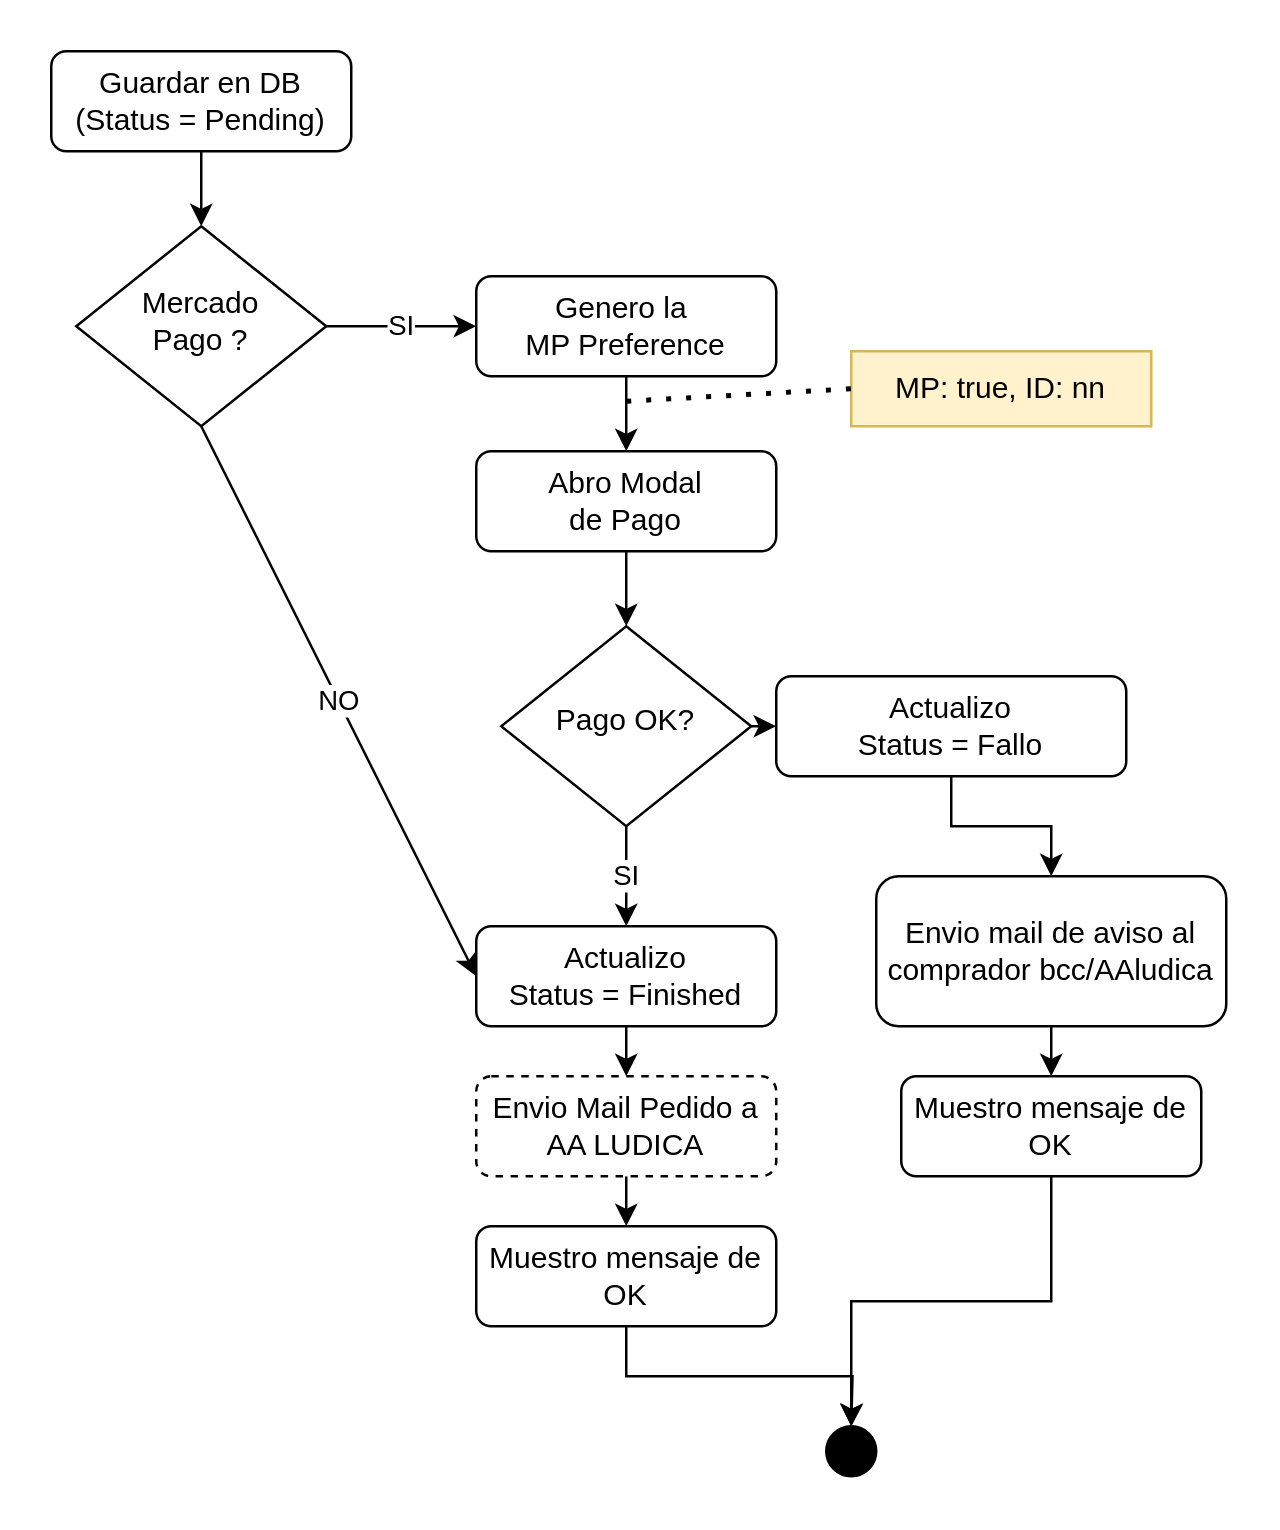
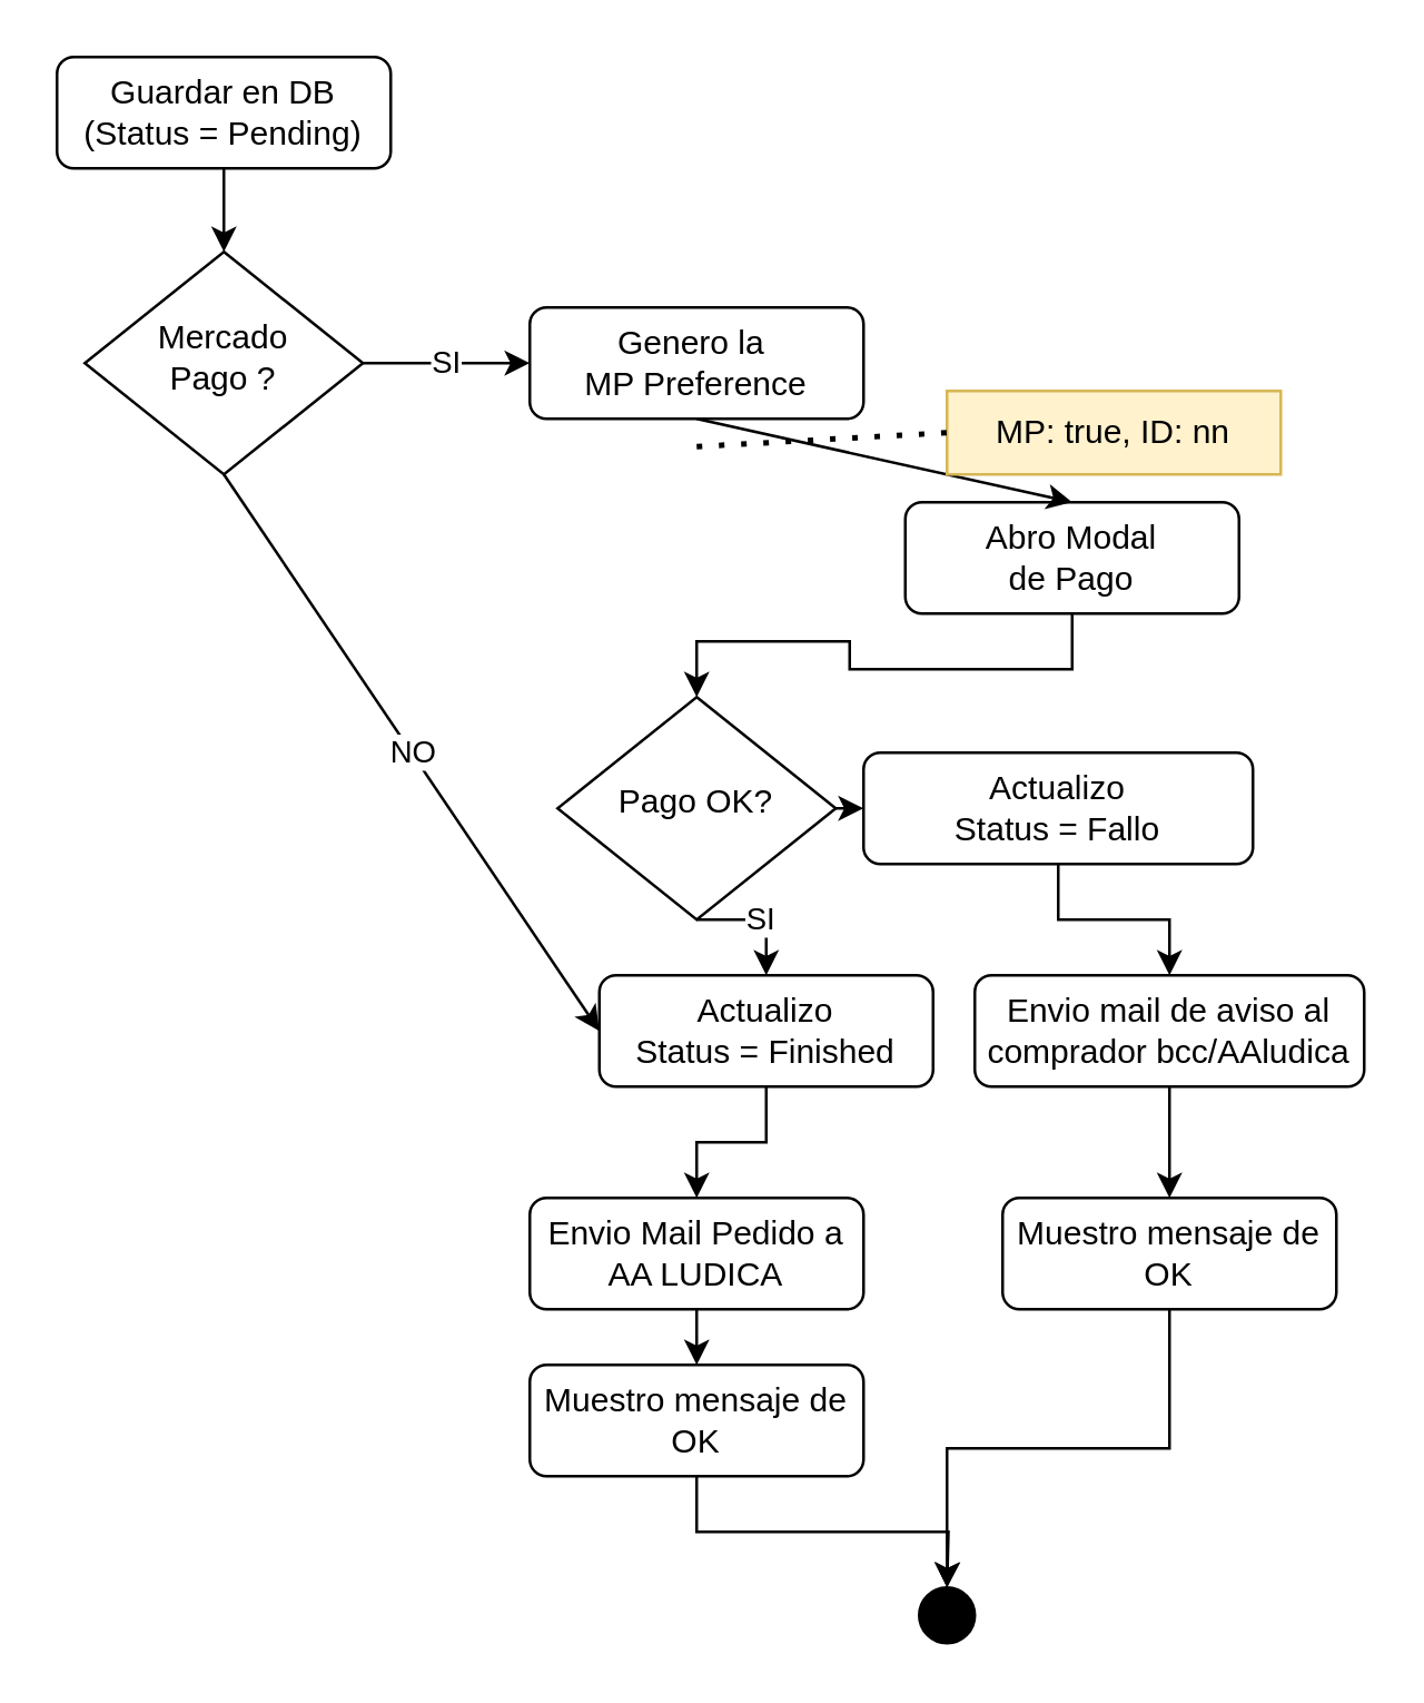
- <mxCell id="9" value="Abro Modal &lt;br&gt;de Pago" style="rounded=1;whiteSpace=wrap;html=1;fontSize=12;glass=0;strokeWidth=1;shadow=0;" vertex="1" parent="1"><mxGeometry x="190" y="180" width="120" height="40" as="geometry" /></mxCell>
+ <mxCell id="9" value="Abro Modal &lt;br&gt;de Pago" style="rounded=1;whiteSpace=wrap;html=1;fontSize=12;glass=0;strokeWidth=1;shadow=0;" vertex="1" parent="1"><mxGeometry x="325" y="180" width="120" height="40" as="geometry" /></mxCell>
- <mxCell id="25" value="Envio mail de aviso al comprador bcc/AAludica" style="rounded=1;whiteSpace=wrap;html=1;fontSize=12;glass=0;strokeWidth=1;shadow=0;" vertex="1" parent="1"><mxGeometry x="350" y="350" width="140" height="60" as="geometry" /></mxCell>
+ <mxCell id="25" value="Envio mail de aviso al comprador bcc/AAludica" style="rounded=1;whiteSpace=wrap;html=1;fontSize=12;glass=0;strokeWidth=1;shadow=0;" vertex="1" parent="1"><mxGeometry x="350" y="350" width="140" height="40" as="geometry" /></mxCell>
- <mxCell id="17" value="Actualizo &lt;br&gt;Status = Finished" style="rounded=1;whiteSpace=wrap;html=1;fontSize=12;glass=0;strokeWidth=1;shadow=0;" vertex="1" parent="1"><mxGeometry x="190" y="370" width="120" height="40" as="geometry" /></mxCell>
+ <mxCell id="17" value="Actualizo &lt;br&gt;Status = Finished" style="rounded=1;whiteSpace=wrap;html=1;fontSize=12;glass=0;strokeWidth=1;shadow=0;" vertex="1" parent="1"><mxGeometry x="215" y="350" width="120" height="40" as="geometry" /></mxCell>
- <mxCell id="19" value="Envio Mail Pedido a&lt;br&gt;AA LUDICA" style="rounded=1;whiteSpace=wrap;html=1;fontSize=12;glass=0;strokeWidth=1;shadow=0;dashed=1;" vertex="1" parent="1"><mxGeometry x="190" y="430" width="120" height="40" as="geometry" /></mxCell>
+ <mxCell id="19" value="Envio Mail Pedido a&lt;br&gt;AA LUDICA" style="rounded=1;whiteSpace=wrap;html=1;fontSize=12;glass=0;strokeWidth=1;shadow=0;" vertex="1" parent="1"><mxGeometry x="190" y="430" width="120" height="40" as="geometry" /></mxCell>
